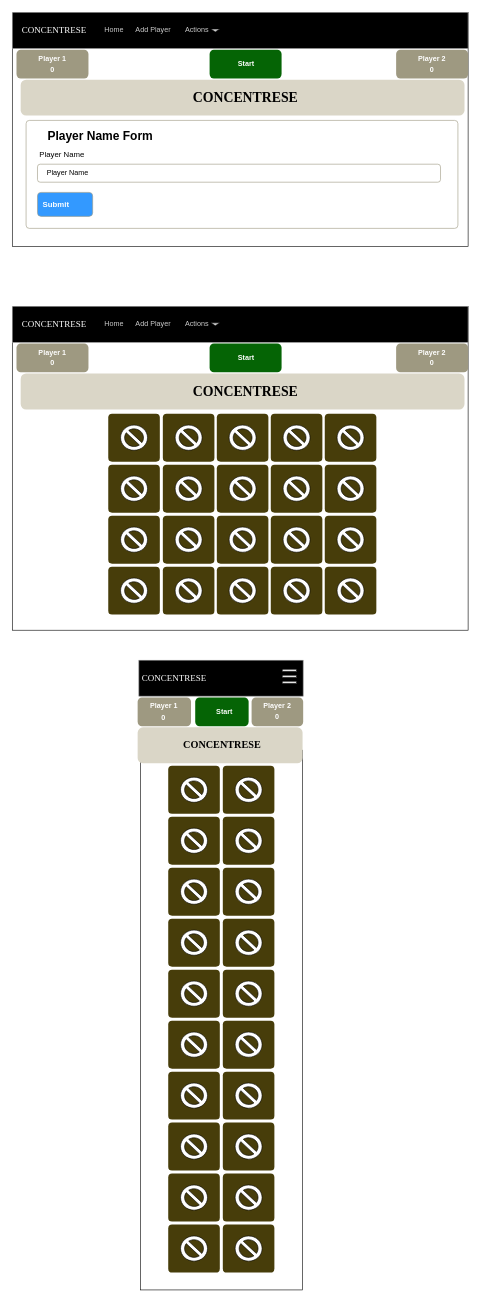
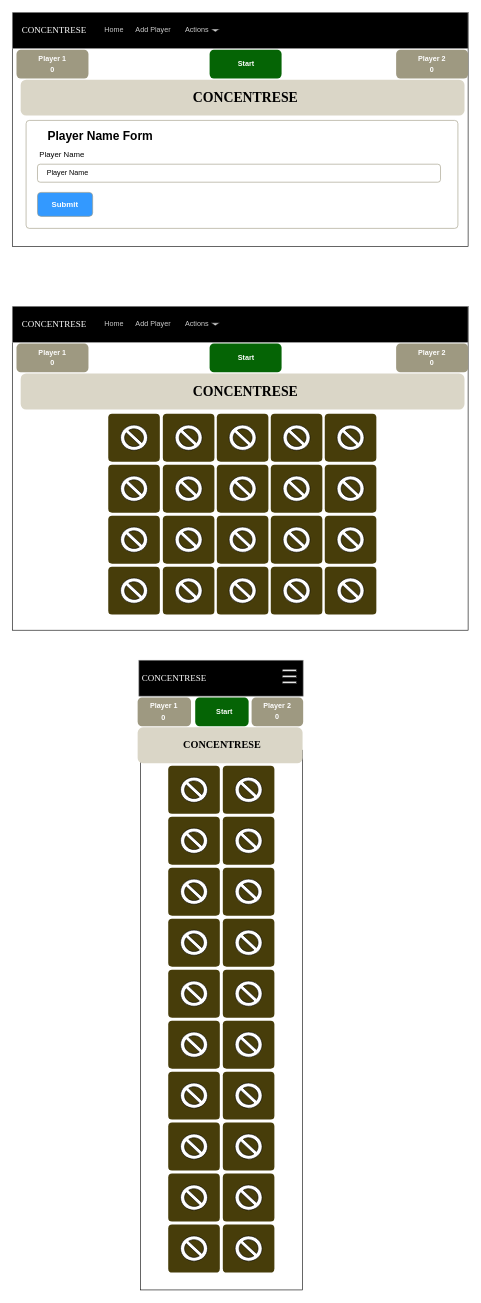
- <mxCell id="29" value="&lt;b&gt;&lt;font style=&quot;font-size: 13px&quot; color=&quot;#ffffff&quot;&gt;Submit&lt;/font&gt;&lt;/b&gt;" style="text;html=1;strokeColor=none;fillColor=none;align=center;verticalAlign=middle;whiteSpace=wrap;rounded=0;" vertex="1" parent="1"><mxGeometry x="73" y="330" width="40" height="20" as="geometry" /></mxCell>
+ <mxCell id="29" value="&lt;b&gt;&lt;font style=&quot;font-size: 13px&quot; color=&quot;#ffffff&quot;&gt;Submit&lt;/font&gt;&lt;/b&gt;" style="text;html=1;strokeColor=none;fillColor=none;align=center;verticalAlign=middle;whiteSpace=wrap;rounded=0;" vertex="1" parent="1"><mxGeometry x="88" y="330" width="40" height="20" as="geometry" /></mxCell>
